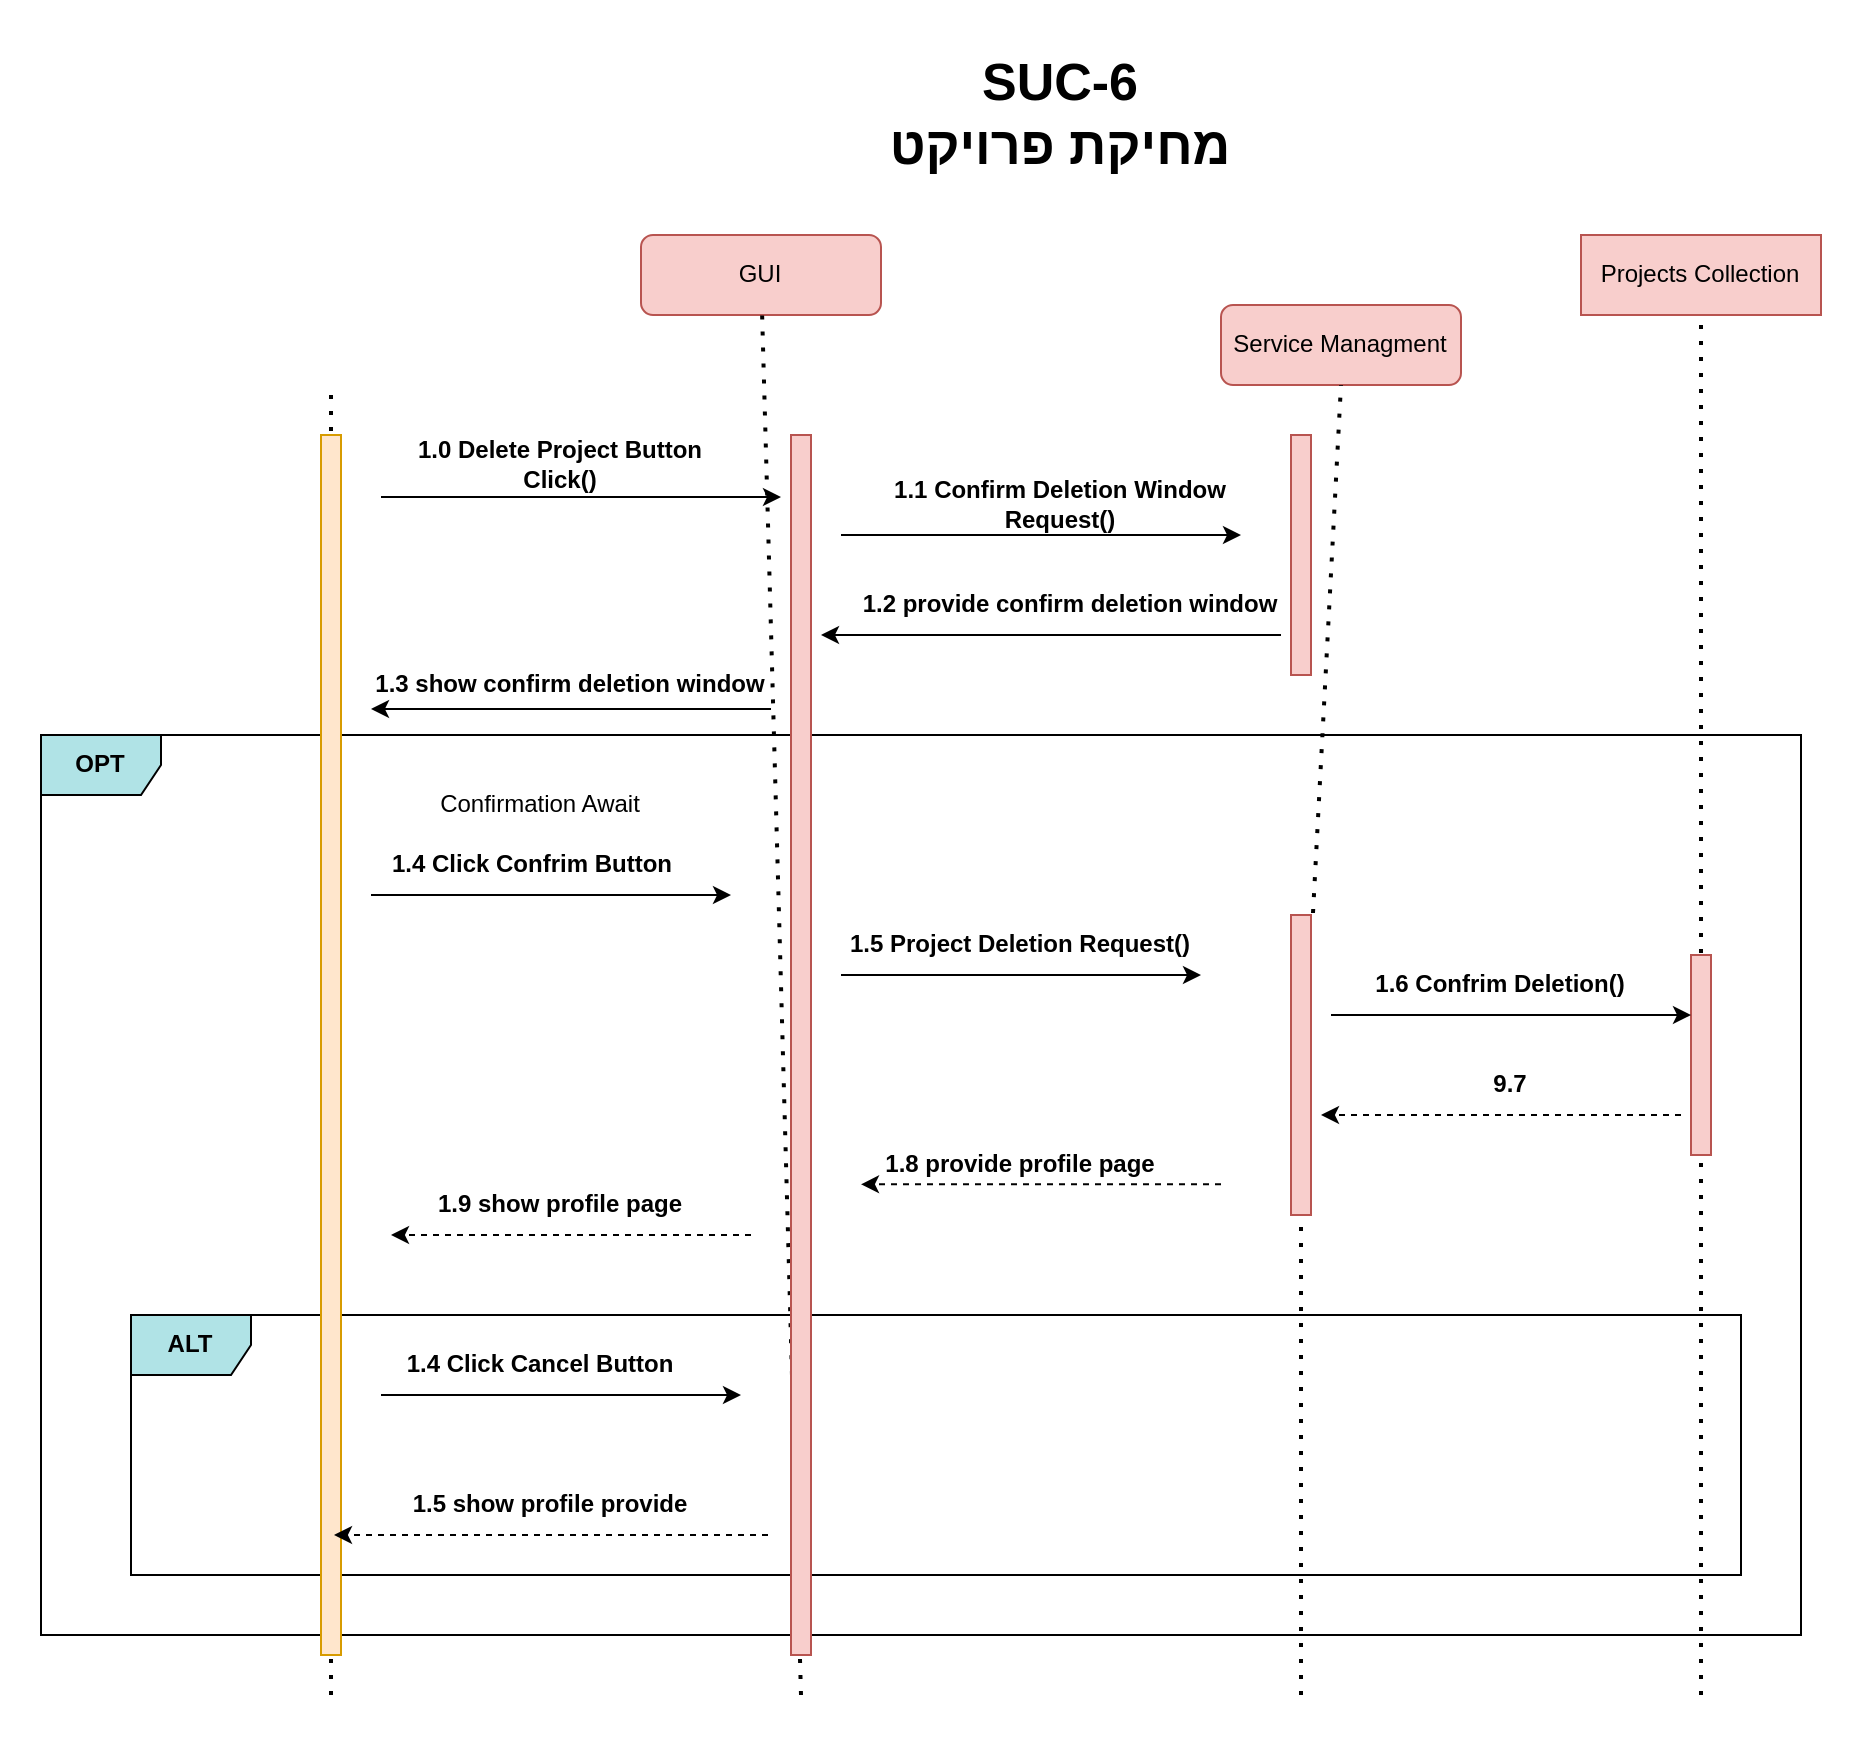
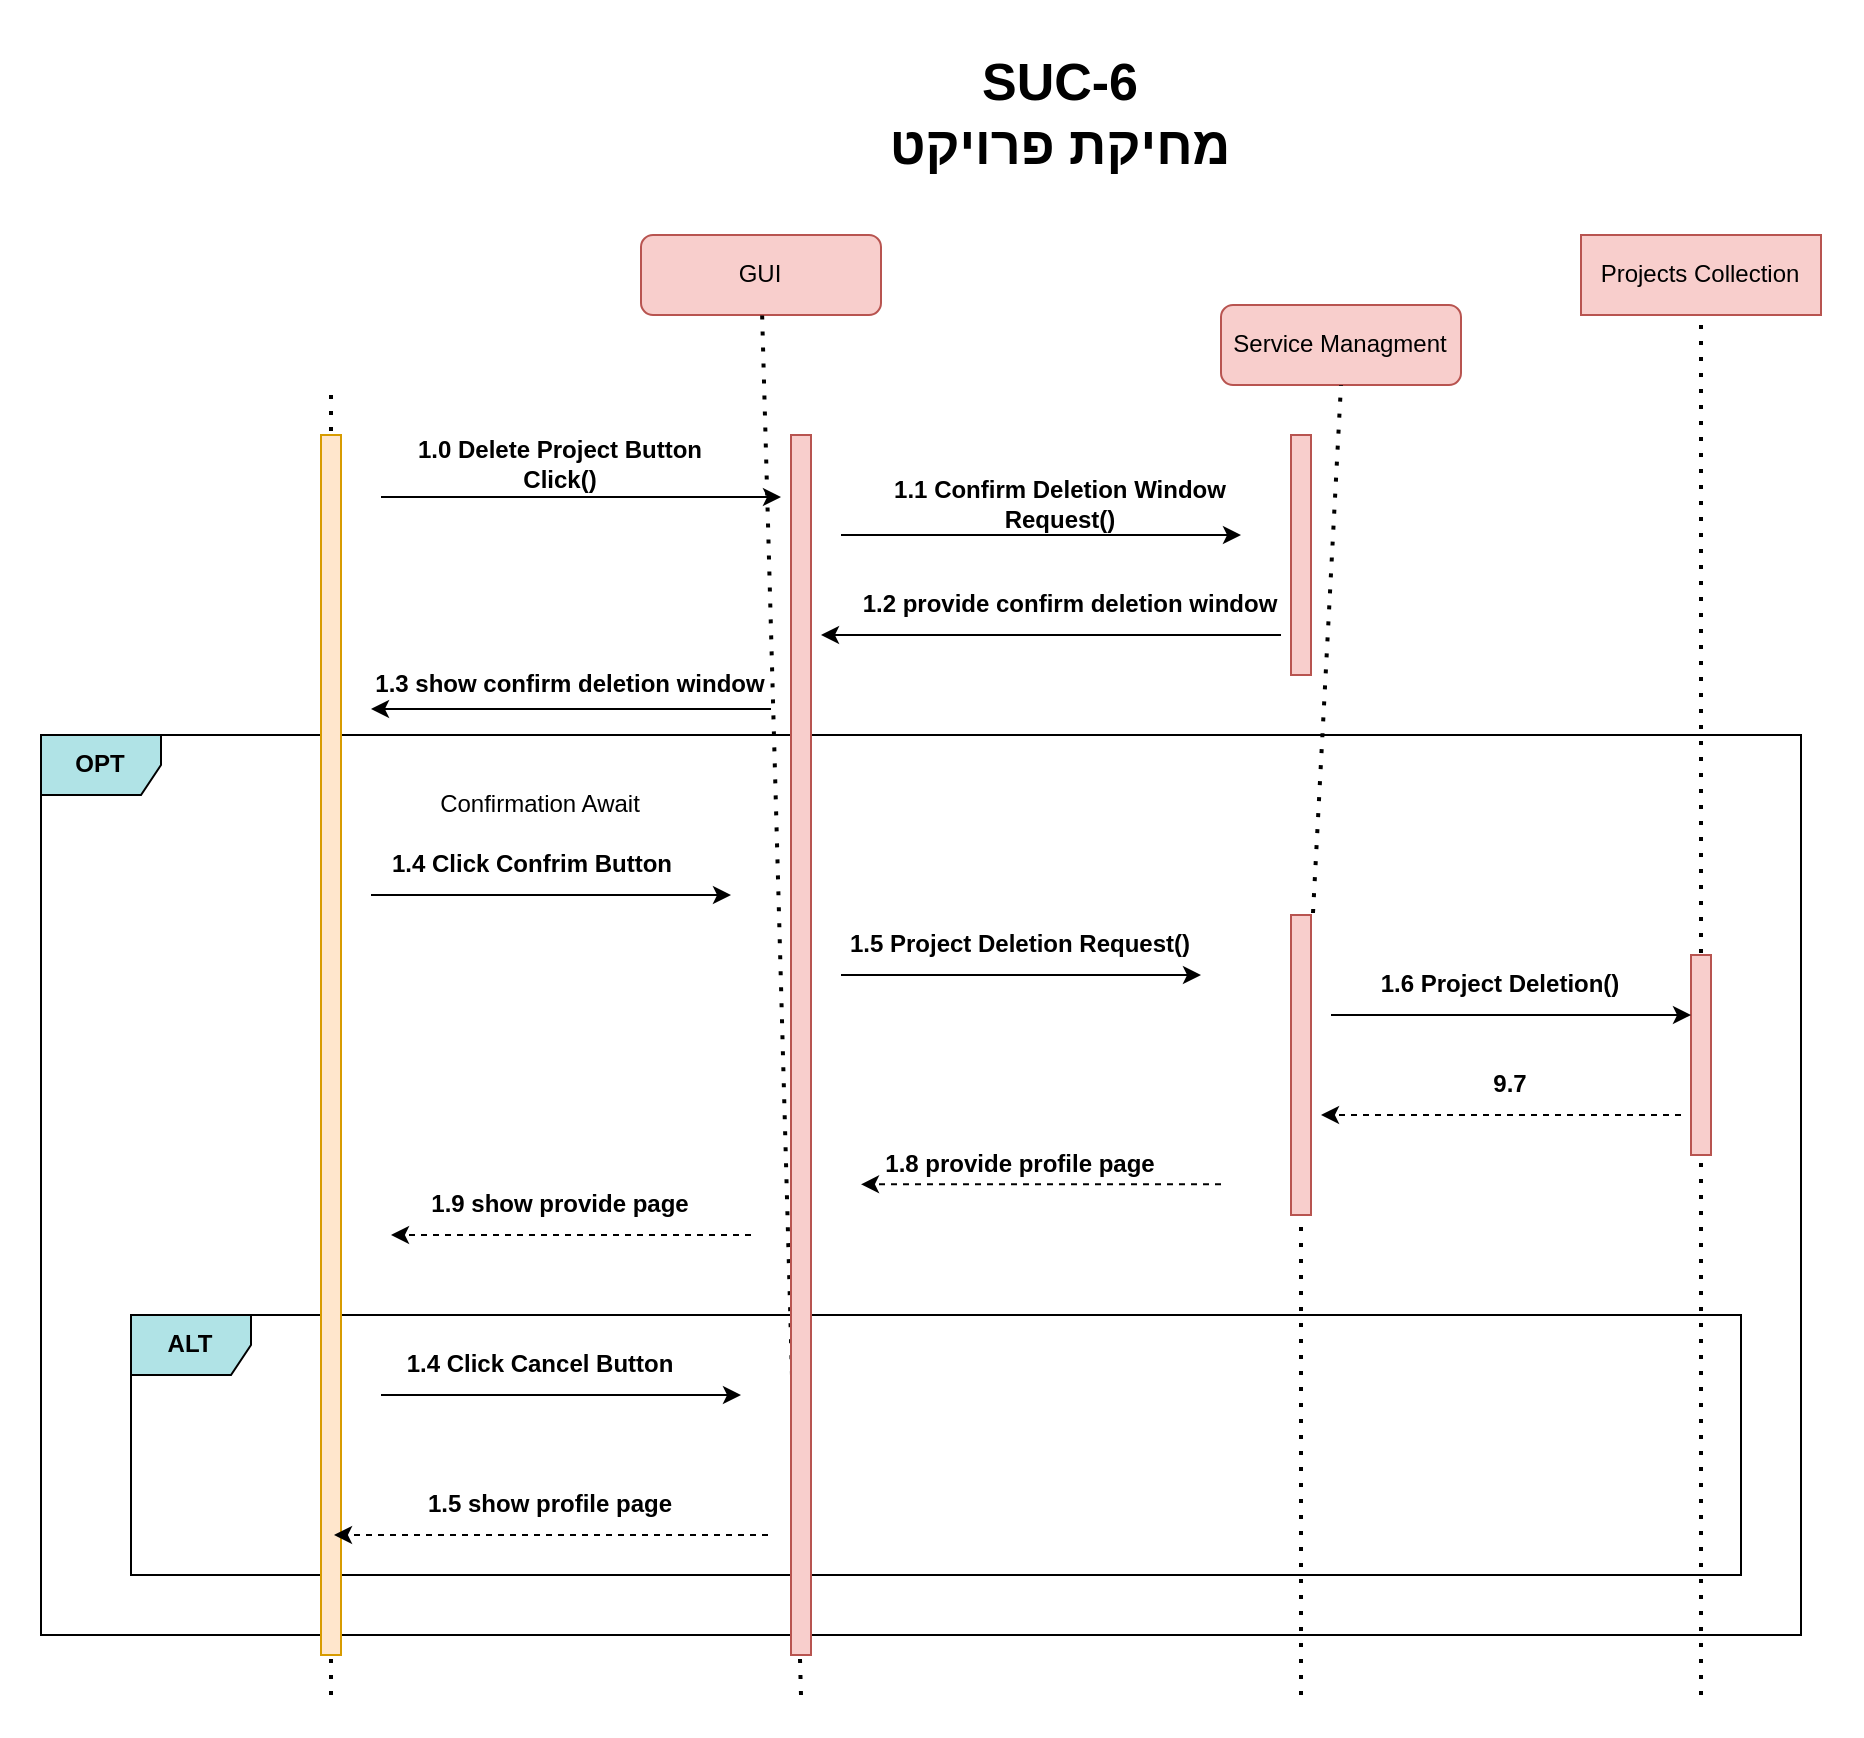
- <mxCell id="35" value="&lt;b&gt;1.6 Confrim Deletion()&lt;/b&gt;" style="text;html=1;strokeColor=none;fillColor=none;align=center;verticalAlign=middle;whiteSpace=wrap;rounded=0;shadow=0;glass=0;sketch=0;fontSize=12;" parent="1" vertex="1"><mxGeometry x="635" y="475" width="230" height="10" as="geometry" /></mxCell>
+ <mxCell id="35" value="&lt;b&gt;1.6 Project Deletion()&lt;/b&gt;" style="text;html=1;strokeColor=none;fillColor=none;align=center;verticalAlign=middle;whiteSpace=wrap;rounded=0;shadow=0;glass=0;sketch=0;fontSize=12;" parent="1" vertex="1"><mxGeometry x="635" y="475" width="230" height="10" as="geometry" /></mxCell>
- <mxCell id="41" value="&lt;b&gt;1.9 show profile page&lt;/b&gt;" style="text;html=1;strokeColor=none;fillColor=none;align=center;verticalAlign=middle;whiteSpace=wrap;rounded=0;shadow=0;glass=0;sketch=0;fontSize=12;" parent="1" vertex="1"><mxGeometry x="165" y="585" width="230" height="10" as="geometry" /></mxCell>
+ <mxCell id="41" value="&lt;b&gt;1.9 show provide page&lt;/b&gt;" style="text;html=1;strokeColor=none;fillColor=none;align=center;verticalAlign=middle;whiteSpace=wrap;rounded=0;shadow=0;glass=0;sketch=0;fontSize=12;" parent="1" vertex="1"><mxGeometry x="165" y="585" width="230" height="10" as="geometry" /></mxCell>
- <mxCell id="30" value="&lt;font style=&quot;font-size: 12px&quot;&gt;&lt;b style=&quot;font-size: 12px&quot;&gt;1.5 show profile provide&lt;/b&gt;&lt;/font&gt;" style="text;html=1;strokeColor=none;fillColor=none;align=center;verticalAlign=middle;whiteSpace=wrap;rounded=0;shadow=0;glass=0;sketch=0;fontSize=12;" parent="1" vertex="1"><mxGeometry x="160" y="735" width="230" height="10" as="geometry" /></mxCell>
+ <mxCell id="30" value="&lt;font style=&quot;font-size: 12px&quot;&gt;&lt;b style=&quot;font-size: 12px&quot;&gt;1.5 show profile page&lt;/b&gt;&lt;/font&gt;" style="text;html=1;strokeColor=none;fillColor=none;align=center;verticalAlign=middle;whiteSpace=wrap;rounded=0;shadow=0;glass=0;sketch=0;fontSize=12;" parent="1" vertex="1"><mxGeometry x="160" y="735" width="230" height="10" as="geometry" /></mxCell>
